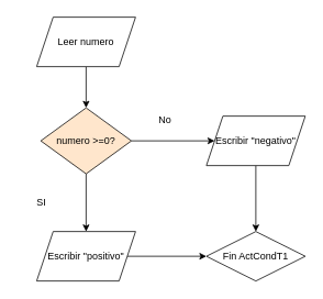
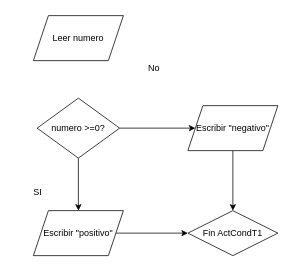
- <mxCell id="2" style="edgeStyle=orthogonalEdgeStyle;rounded=0;orthogonalLoop=1;jettySize=auto;html=1;entryX=0.5;entryY=0;entryDx=0;entryDy=0;" edge="1" parent="1" source="3" target="6"><mxGeometry relative="1" as="geometry" /></mxCell>
- <mxCell id="12" value="No" style="text;html=1;strokeColor=none;fillColor=none;align=center;verticalAlign=middle;whiteSpace=wrap;rounded=0;" vertex="1" parent="1"><mxGeometry x="170" y="130" width="60" height="30" as="geometry" /></mxCell>
+ <mxCell id="12" value="No" style="text;html=1;strokeColor=none;fillColor=none;align=center;verticalAlign=middle;whiteSpace=wrap;rounded=0;" vertex="1" parent="1"><mxGeometry x="175" y="75" width="60" height="30" as="geometry" /></mxCell>
- <mxCell id="6" value="numero &amp;gt;=0?" style="rhombus;whiteSpace=wrap;html=1;fillColor=#ffe6cc;" vertex="1" parent="1"><mxGeometry x="49" y="130" width="110" height="80" as="geometry" /></mxCell>
+ <mxCell id="6" value="numero &amp;gt;=0?" style="rhombus;whiteSpace=wrap;html=1;" vertex="1" parent="1"><mxGeometry x="49" y="130" width="110" height="80" as="geometry" /></mxCell>
- <mxCell id="13" value="SI" style="text;html=1;strokeColor=none;fillColor=none;align=center;verticalAlign=middle;whiteSpace=wrap;rounded=0;" vertex="1" parent="1"><mxGeometry x="20" y="230" width="60" height="30" as="geometry" /></mxCell>
+ <mxCell id="13" value="SI" style="text;html=1;strokeColor=none;fillColor=none;align=center;verticalAlign=middle;whiteSpace=wrap;rounded=0;" vertex="1" parent="1"><mxGeometry x="20" y="240" width="60" height="30" as="geometry" /></mxCell>
